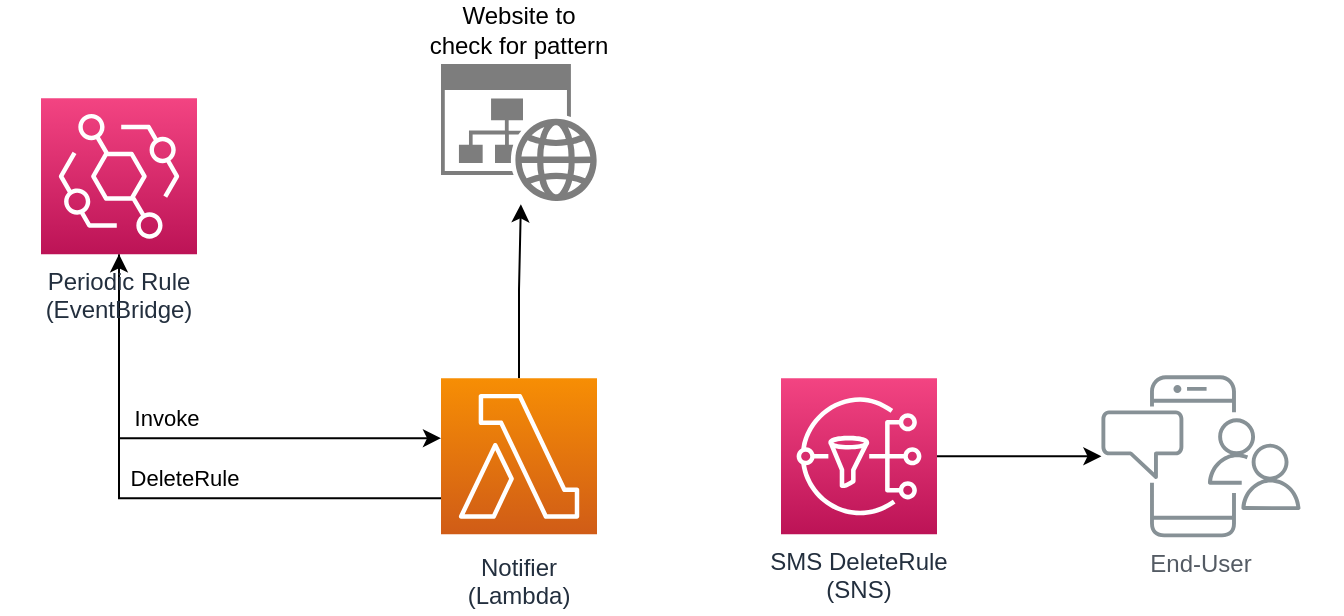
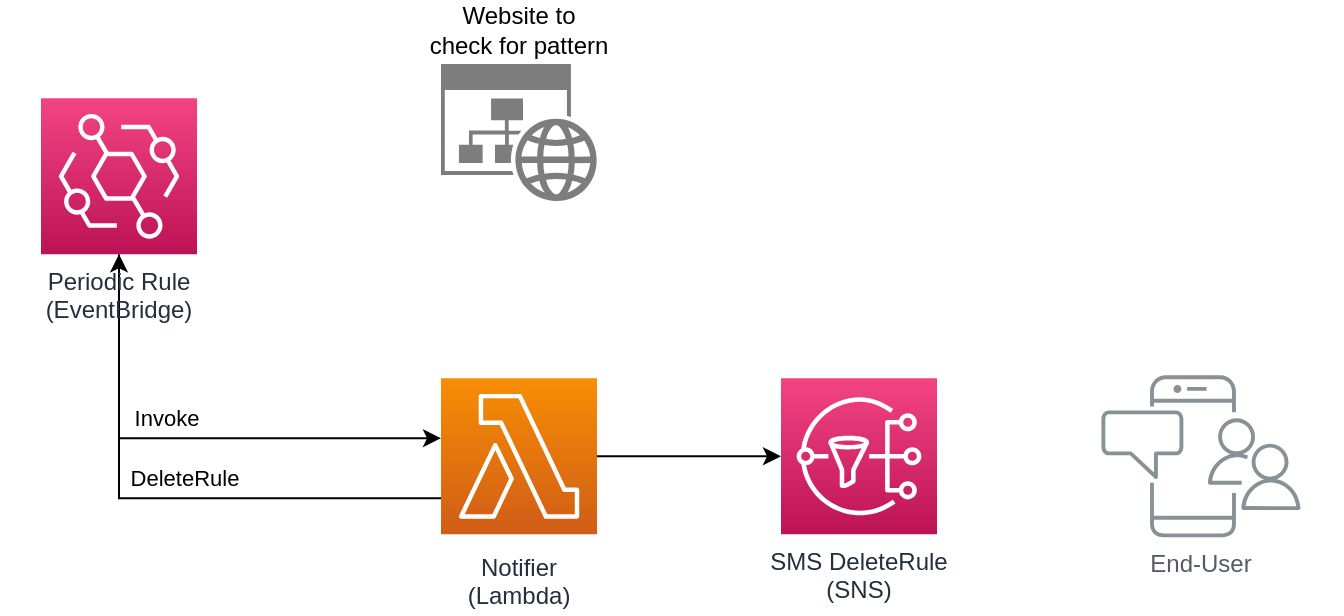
- <mxCell id="6" style="edgeStyle=orthogonalEdgeStyle;rounded=0;orthogonalLoop=1;jettySize=auto;html=1;entryX=0.512;entryY=1.022;entryDx=0;entryDy=0;entryPerimeter=0;" edge="1" parent="1" source="7" target="13"><mxGeometry relative="1" as="geometry" /></mxCell>
+ <mxCell id="5" style="edgeStyle=orthogonalEdgeStyle;rounded=0;orthogonalLoop=1;jettySize=auto;html=1;" edge="1" parent="1" source="7" target="12"><mxGeometry relative="1" as="geometry" /></mxCell>
- <mxCell id="11" style="edgeStyle=orthogonalEdgeStyle;rounded=0;orthogonalLoop=1;jettySize=auto;html=1;" edge="1" parent="1" source="12" target="2"><mxGeometry relative="1" as="geometry" /></mxCell>
